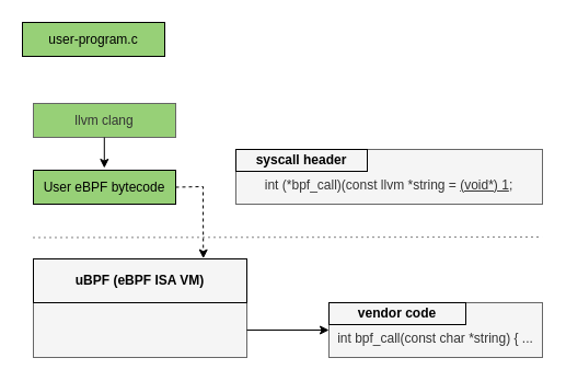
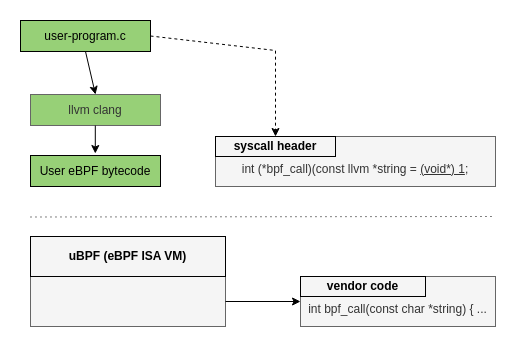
+ <mxCell id="7" value="" style="endArrow=classic;html=1;rounded=0;fontFamily=Helvetica;fontSize=5;fontColor=#000000;exitX=1;exitY=0.5;exitDx=0;exitDy=0;dashed=1;entryX=0.5;entryY=0;entryDx=0;entryDy=0;" parent="1" source="12" target="6" edge="1"><mxGeometry width="50" height="50" relative="1" as="geometry"><mxPoint x="170" y="191.5" as="sourcePoint" /><mxPoint x="302.273" y="296.5" as="targetPoint" /><Array as="points"><mxPoint x="275" y="50" /></Array></mxGeometry></mxCell>
+ <mxCell id="14" value="" style="endArrow=classic;html=1;rounded=0;fontFamily=Helvetica;fontSize=12;fontColor=#000000;exitX=0.5;exitY=1;exitDx=0;exitDy=0;entryX=0.5;entryY=0;entryDx=0;entryDy=0;" edge="1" parent="1" source="12" target="13"><mxGeometry width="50" height="50" relative="1" as="geometry"><mxPoint y="280" as="sourcePoint" x="235" /><mxPoint x="310" y="280" as="targetPoint" /></mxGeometry></mxCell>
- <mxCell id="11" value="" style="endArrow=classic;html=1;rounded=0;fontFamily=Helvetica;fontSize=5;fontColor=#000000;exitX=1;exitY=0.5;exitDx=0;exitDy=0;dashed=1;entryX=0.796;entryY=-0.009;entryDx=0;entryDy=0;entryPerimeter=0;" parent="1" source="4" target="3" edge="1"><mxGeometry width="50" height="50" relative="1" as="geometry"><mxPoint x="170" y="191.5" as="sourcePoint" /><mxPoint x="225" y="171" as="targetPoint" /><Array as="points"><mxPoint x="185" y="170" /></Array></mxGeometry></mxCell>
